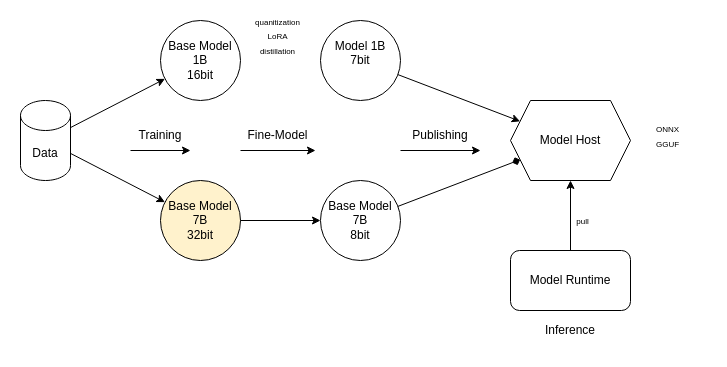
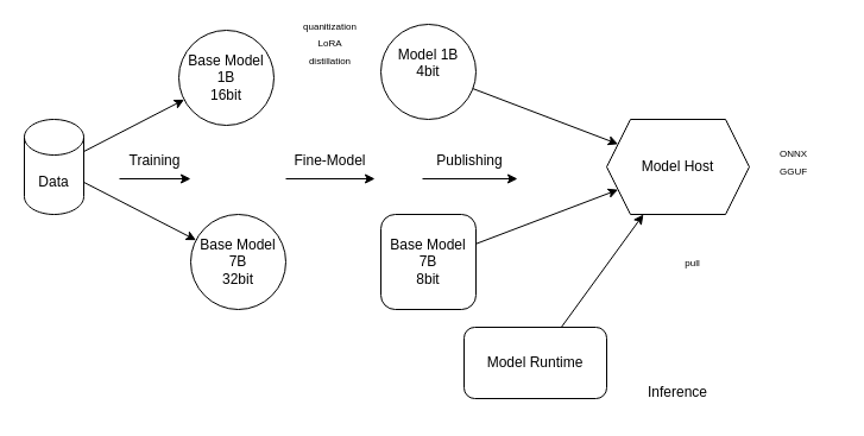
- <mxCell id="2" value="Base Model 1B&lt;br&gt;16bit" style="ellipse;whiteSpace=wrap;html=1;aspect=fixed;" vertex="1" parent="1"><mxGeometry x="160" y="20" width="80" height="80" as="geometry" /></mxCell>
+ <mxCell id="2" value="Base Model 1B&lt;br&gt;16bit" style="ellipse;whiteSpace=wrap;html=1;aspect=fixed;" vertex="1" parent="1"><mxGeometry x="150" y="25" width="80" height="80" as="geometry" /></mxCell>
- <mxCell id="9" value="Model 1B&lt;div&gt;7bit&lt;br&gt;&lt;div&gt;&lt;br&gt;&lt;/div&gt;&lt;/div&gt;" style="ellipse;whiteSpace=wrap;html=1;aspect=fixed;" vertex="1" parent="1"><mxGeometry x="320" y="20" width="80" height="80" as="geometry" /></mxCell>
+ <mxCell id="9" value="Model 1B&lt;div&gt;4bit&lt;br&gt;&lt;div&gt;&lt;br&gt;&lt;/div&gt;&lt;/div&gt;" style="ellipse;whiteSpace=wrap;html=1;aspect=fixed;" vertex="1" parent="1"><mxGeometry x="320" y="20" width="80" height="80" as="geometry" /></mxCell>
- <mxCell id="7" value="Training" style="text;html=1;align=center;verticalAlign=middle;whiteSpace=wrap;rounded=0;" vertex="1" parent="1"><mxGeometry x="130" y="120" width="60" height="30" as="geometry" /></mxCell>
+ <mxCell id="7" value="Training" style="text;html=1;align=center;verticalAlign=middle;whiteSpace=wrap;rounded=0;" vertex="1" parent="1"><mxGeometry x="100" y="120" width="60" height="30" as="geometry" /></mxCell>
- <mxCell id="16" value="Publishing" style="text;html=1;align=center;verticalAlign=middle;whiteSpace=wrap;rounded=0;" vertex="1" parent="1"><mxGeometry x="400" y="120" width="80" height="30" as="geometry" /></mxCell>
+ <mxCell id="16" value="Publishing" style="text;html=1;align=center;verticalAlign=middle;whiteSpace=wrap;rounded=0;" vertex="1" parent="1"><mxGeometry x="355" y="120" width="80" height="30" as="geometry" /></mxCell>
- <mxCell id="20" value="" style="endArrow=diamond;html=1;rounded=0;" edge="1" parent="1" source="12" target="15"><mxGeometry width="50" height="50" relative="1" as="geometry"><mxPoint x="410" y="70" as="sourcePoint" /><mxPoint x="531" y="127" as="targetPoint" /></mxGeometry></mxCell>
+ <mxCell id="20" value="" style="endArrow=classic;html=1;rounded=0;" edge="1" parent="1" source="12" target="15"><mxGeometry width="50" height="50" relative="1" as="geometry"><mxPoint x="410" y="70" as="sourcePoint" /><mxPoint x="531" y="127" as="targetPoint" /></mxGeometry></mxCell>
- <mxCell id="5" value="Base Model&lt;div&gt;7B&lt;/div&gt;&lt;div&gt;32bit&lt;/div&gt;" style="ellipse;whiteSpace=wrap;html=1;aspect=fixed;fillColor=#fff2cc;" vertex="1" parent="1"><mxGeometry x="160" y="180" width="80" height="80" as="geometry" /></mxCell>
+ <mxCell id="5" value="Base Model&lt;div&gt;7B&lt;/div&gt;&lt;div&gt;32bit&lt;/div&gt;" style="ellipse;whiteSpace=wrap;html=1;aspect=fixed;" vertex="1" parent="1"><mxGeometry x="160" y="180" width="80" height="80" as="geometry" /></mxCell>
- <mxCell id="13" value="" style="endArrow=classic;html=1;rounded=0;exitX=1;exitY=0.5;exitDx=0;exitDy=0;entryX=0;entryY=0.5;entryDx=0;entryDy=0;" edge="1" parent="1" source="5" target="12"><mxGeometry width="50" height="50" relative="1" as="geometry"><mxPoint x="250" y="70" as="sourcePoint" /><mxPoint x="330" y="70" as="targetPoint" /></mxGeometry></mxCell>
- <mxCell id="12" value="Base Model&lt;div&gt;7B&lt;/div&gt;&lt;div&gt;8bit&lt;/div&gt;" style="ellipse;whiteSpace=wrap;html=1;aspect=fixed;" vertex="1" parent="1"><mxGeometry x="320" y="180" width="80" height="80" as="geometry" /></mxCell>
+ <mxCell id="12" value="Base Model&lt;div&gt;7B&lt;/div&gt;&lt;div&gt;8bit&lt;/div&gt;" style="whiteSpace=wrap;html=1;aspect=fixed;rounded=1;" vertex="1" parent="1"><mxGeometry x="320" y="180" width="80" height="80" as="geometry" /></mxCell>
- <mxCell id="21" value="Model Runtime" style="rounded=1;whiteSpace=wrap;html=1;" vertex="1" parent="1"><mxGeometry x="510" y="250" width="120" height="60" as="geometry" /></mxCell>
+ <mxCell id="21" value="Model Runtime" style="rounded=1;whiteSpace=wrap;html=1;" vertex="1" parent="1"><mxGeometry x="390" y="275" width="120" height="60" as="geometry" /></mxCell>
